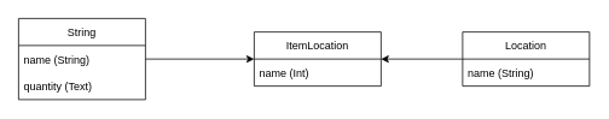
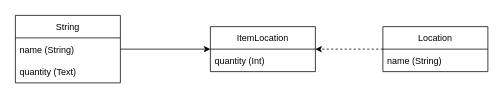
- <mxCell id="5" style="edgeStyle=orthogonalEdgeStyle;rounded=0;orthogonalLoop=1;jettySize=auto;html=1;" edge="1" parent="1" source="6" target="8"><mxGeometry relative="1" as="geometry" /></mxCell>
+ <mxCell id="5" style="edgeStyle=orthogonalEdgeStyle;rounded=0;orthogonalLoop=1;jettySize=auto;html=1;dashed=1;" edge="1" parent="1" source="6" target="8"><mxGeometry relative="1" as="geometry" /></mxCell>
- <mxCell id="9" value="name (Int)" style="text;strokeColor=none;fillColor=none;align=left;verticalAlign=middle;spacingLeft=4;spacingRight=4;overflow=hidden;points=[[0,0.5],[1,0.5]];portConstraint=eastwest;rotatable=0;" vertex="1" parent="8"><mxGeometry y="30" width="140" height="30" as="geometry" /></mxCell>
+ <mxCell id="9" value="quantity (Int)" style="text;strokeColor=none;fillColor=none;align=left;verticalAlign=middle;spacingLeft=4;spacingRight=4;overflow=hidden;points=[[0,0.5],[1,0.5]];portConstraint=eastwest;rotatable=0;" vertex="1" parent="8"><mxGeometry y="30" width="140" height="30" as="geometry" /></mxCell>
